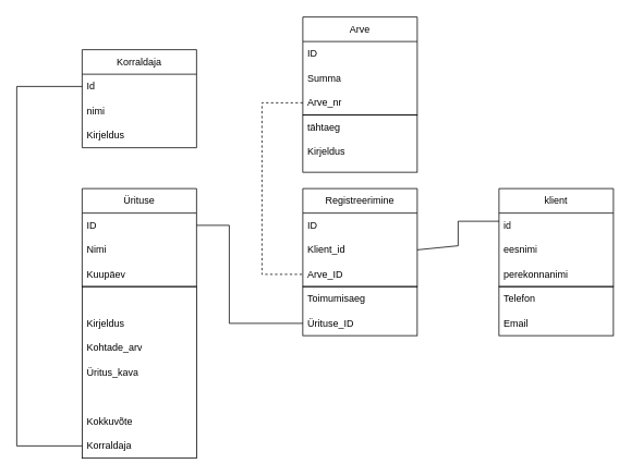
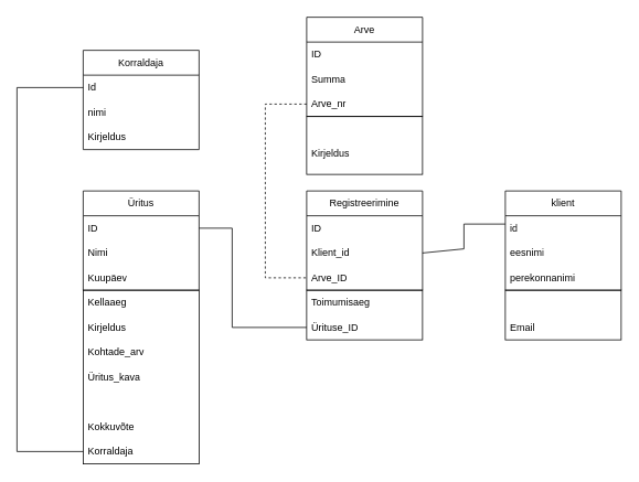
- <mxCell id="32" value="tähtaeg" style="text;strokeColor=none;fillColor=none;align=left;verticalAlign=middle;spacingLeft=4;spacingRight=4;overflow=hidden;points=[[0,0.5],[1,0.5]];portConstraint=eastwest;rotatable=0;whiteSpace=wrap;html=1;" vertex="1" parent="1"><mxGeometry x="370" y="140" width="140" height="30" as="geometry" /></mxCell>
- <mxCell id="10" value="Ürituse" style="swimlane;fontStyle=0;childLayout=stackLayout;horizontal=1;startSize=30;horizontalStack=0;resizeParent=1;resizeParentMax=0;resizeLast=0;collapsible=1;marginBottom=0;whiteSpace=wrap;html=1;" vertex="1" parent="1"><mxGeometry x="100" y="230" width="140" height="120" as="geometry" /></mxCell>
+ <mxCell id="10" value="Üritus" style="swimlane;fontStyle=0;childLayout=stackLayout;horizontal=1;startSize=30;horizontalStack=0;resizeParent=1;resizeParentMax=0;resizeLast=0;collapsible=1;marginBottom=0;whiteSpace=wrap;html=1;" vertex="1" parent="1"><mxGeometry x="100" y="230" width="140" height="120" as="geometry" /></mxCell>
+ <mxCell id="26" value="Kellaaeg" style="text;strokeColor=none;fillColor=none;align=left;verticalAlign=middle;spacingLeft=4;spacingRight=4;overflow=hidden;points=[[0,0.5],[1,0.5]];portConstraint=eastwest;rotatable=0;whiteSpace=wrap;html=1;" vertex="1" parent="1"><mxGeometry x="100" y="350" width="140" height="30" as="geometry" /></mxCell>
- <mxCell id="22" value="Telefon" style="text;strokeColor=none;fillColor=none;align=left;verticalAlign=middle;spacingLeft=4;spacingRight=4;overflow=hidden;points=[[0,0.5],[1,0.5]];portConstraint=eastwest;rotatable=0;whiteSpace=wrap;html=1;" vertex="1" parent="1"><mxGeometry x="610" y="350" width="140" height="30" as="geometry" /></mxCell>
